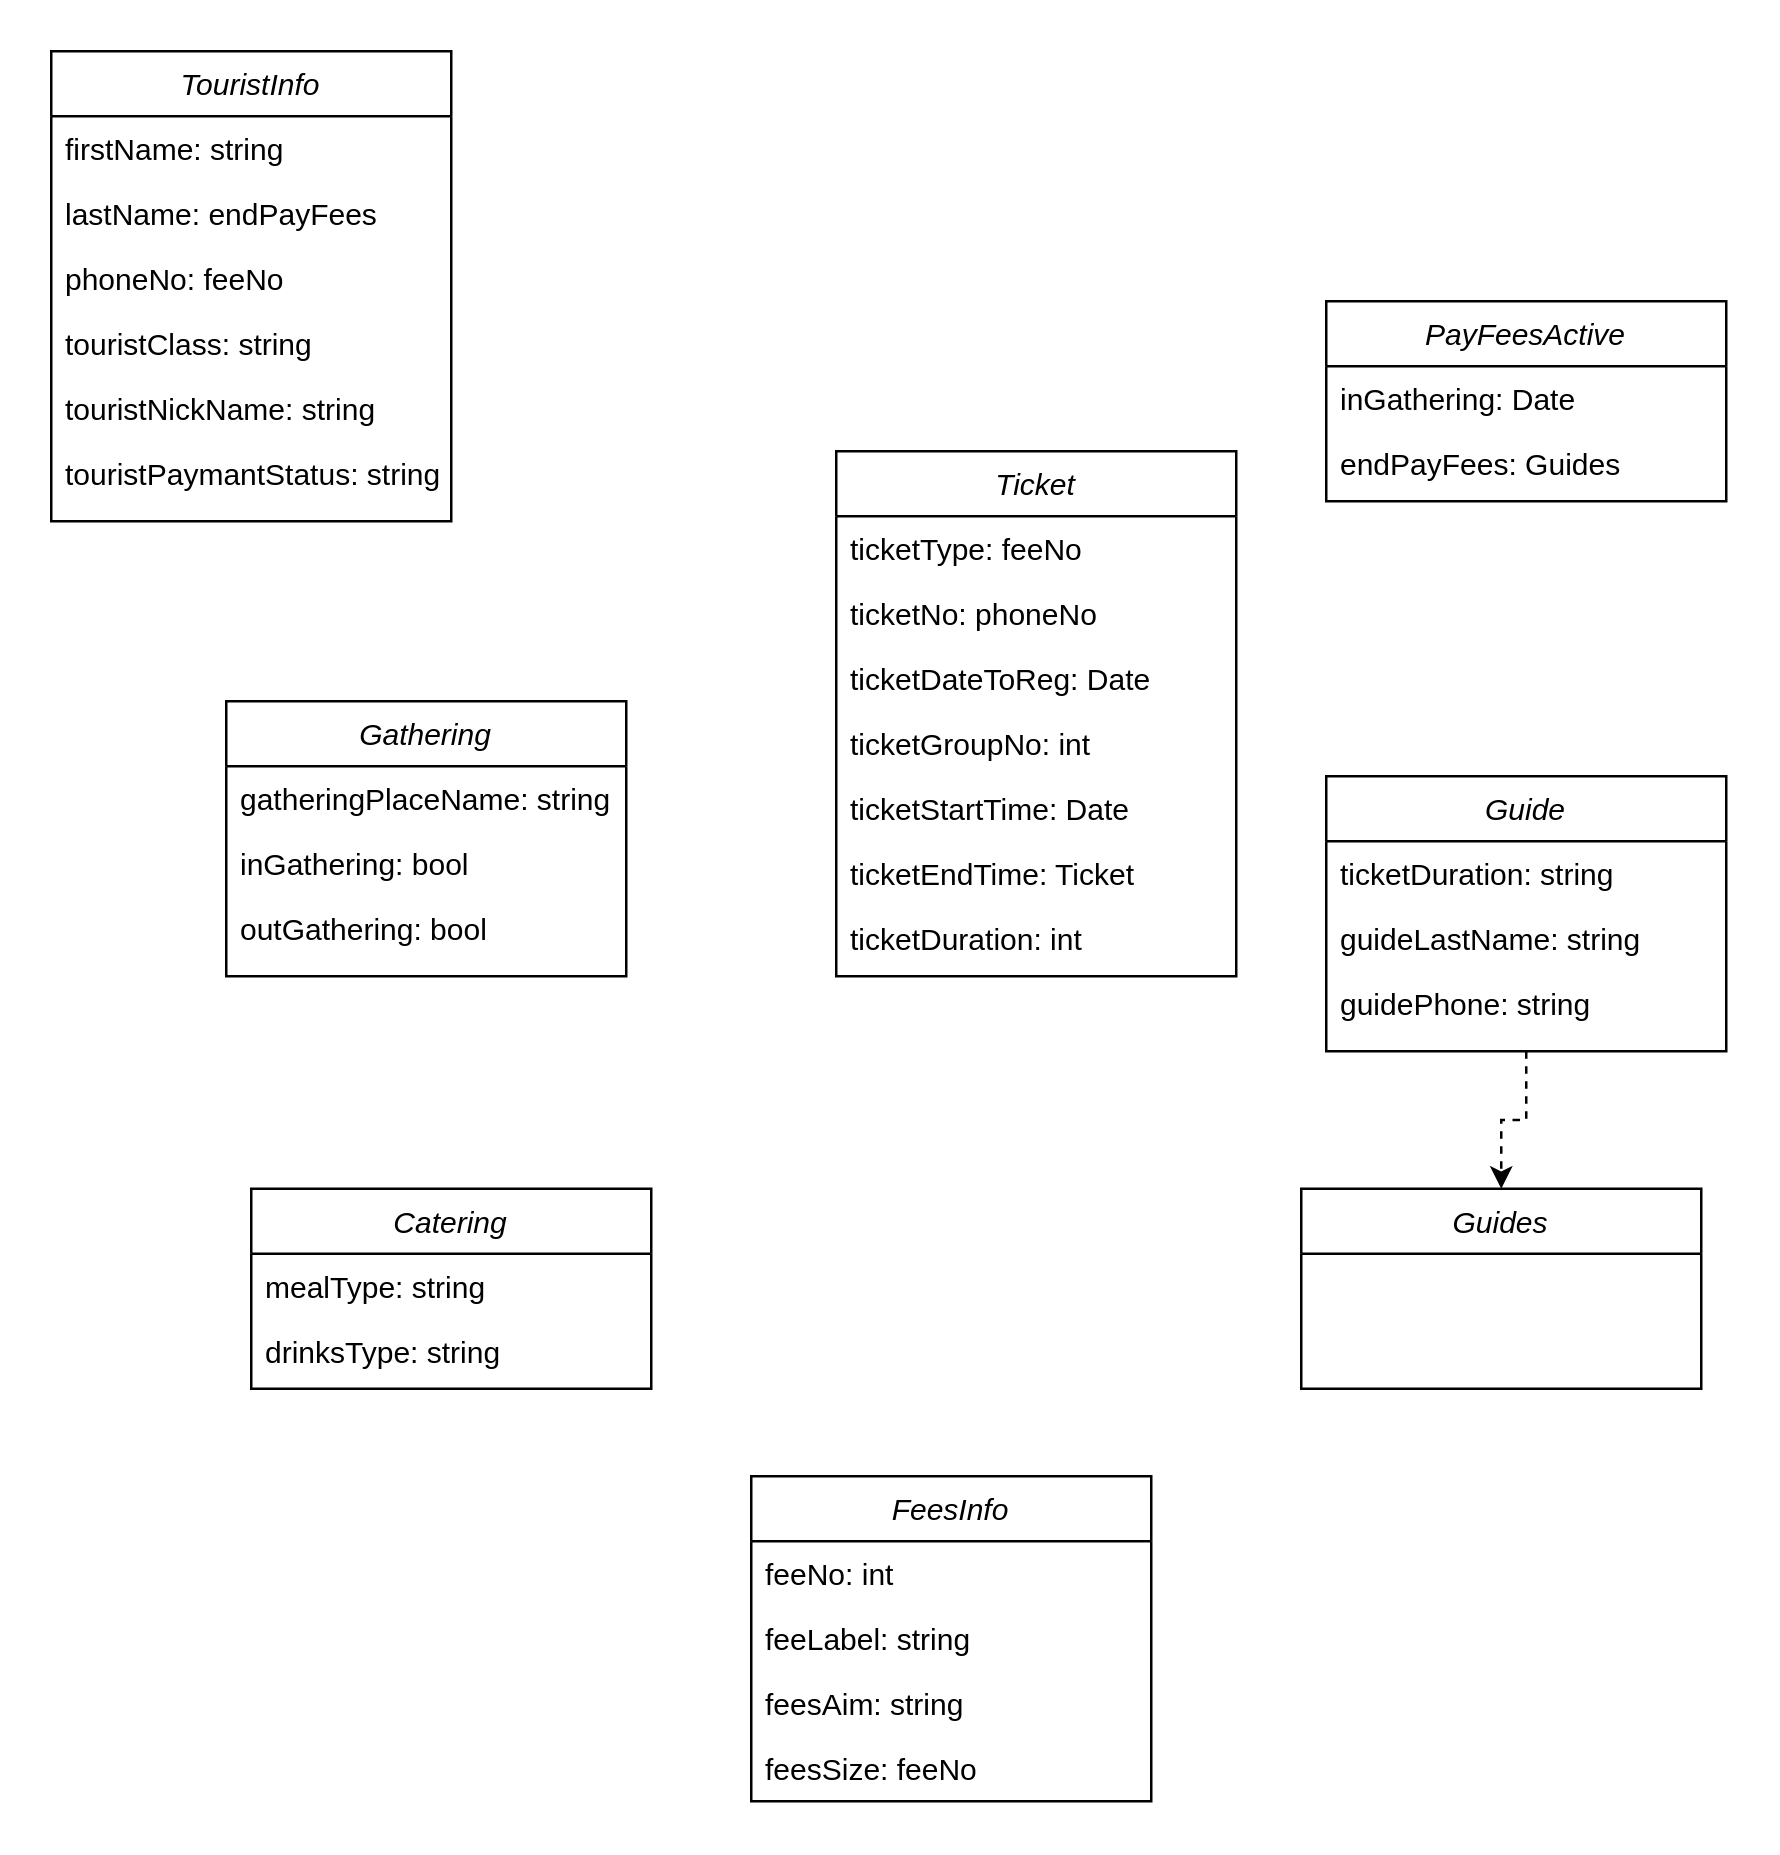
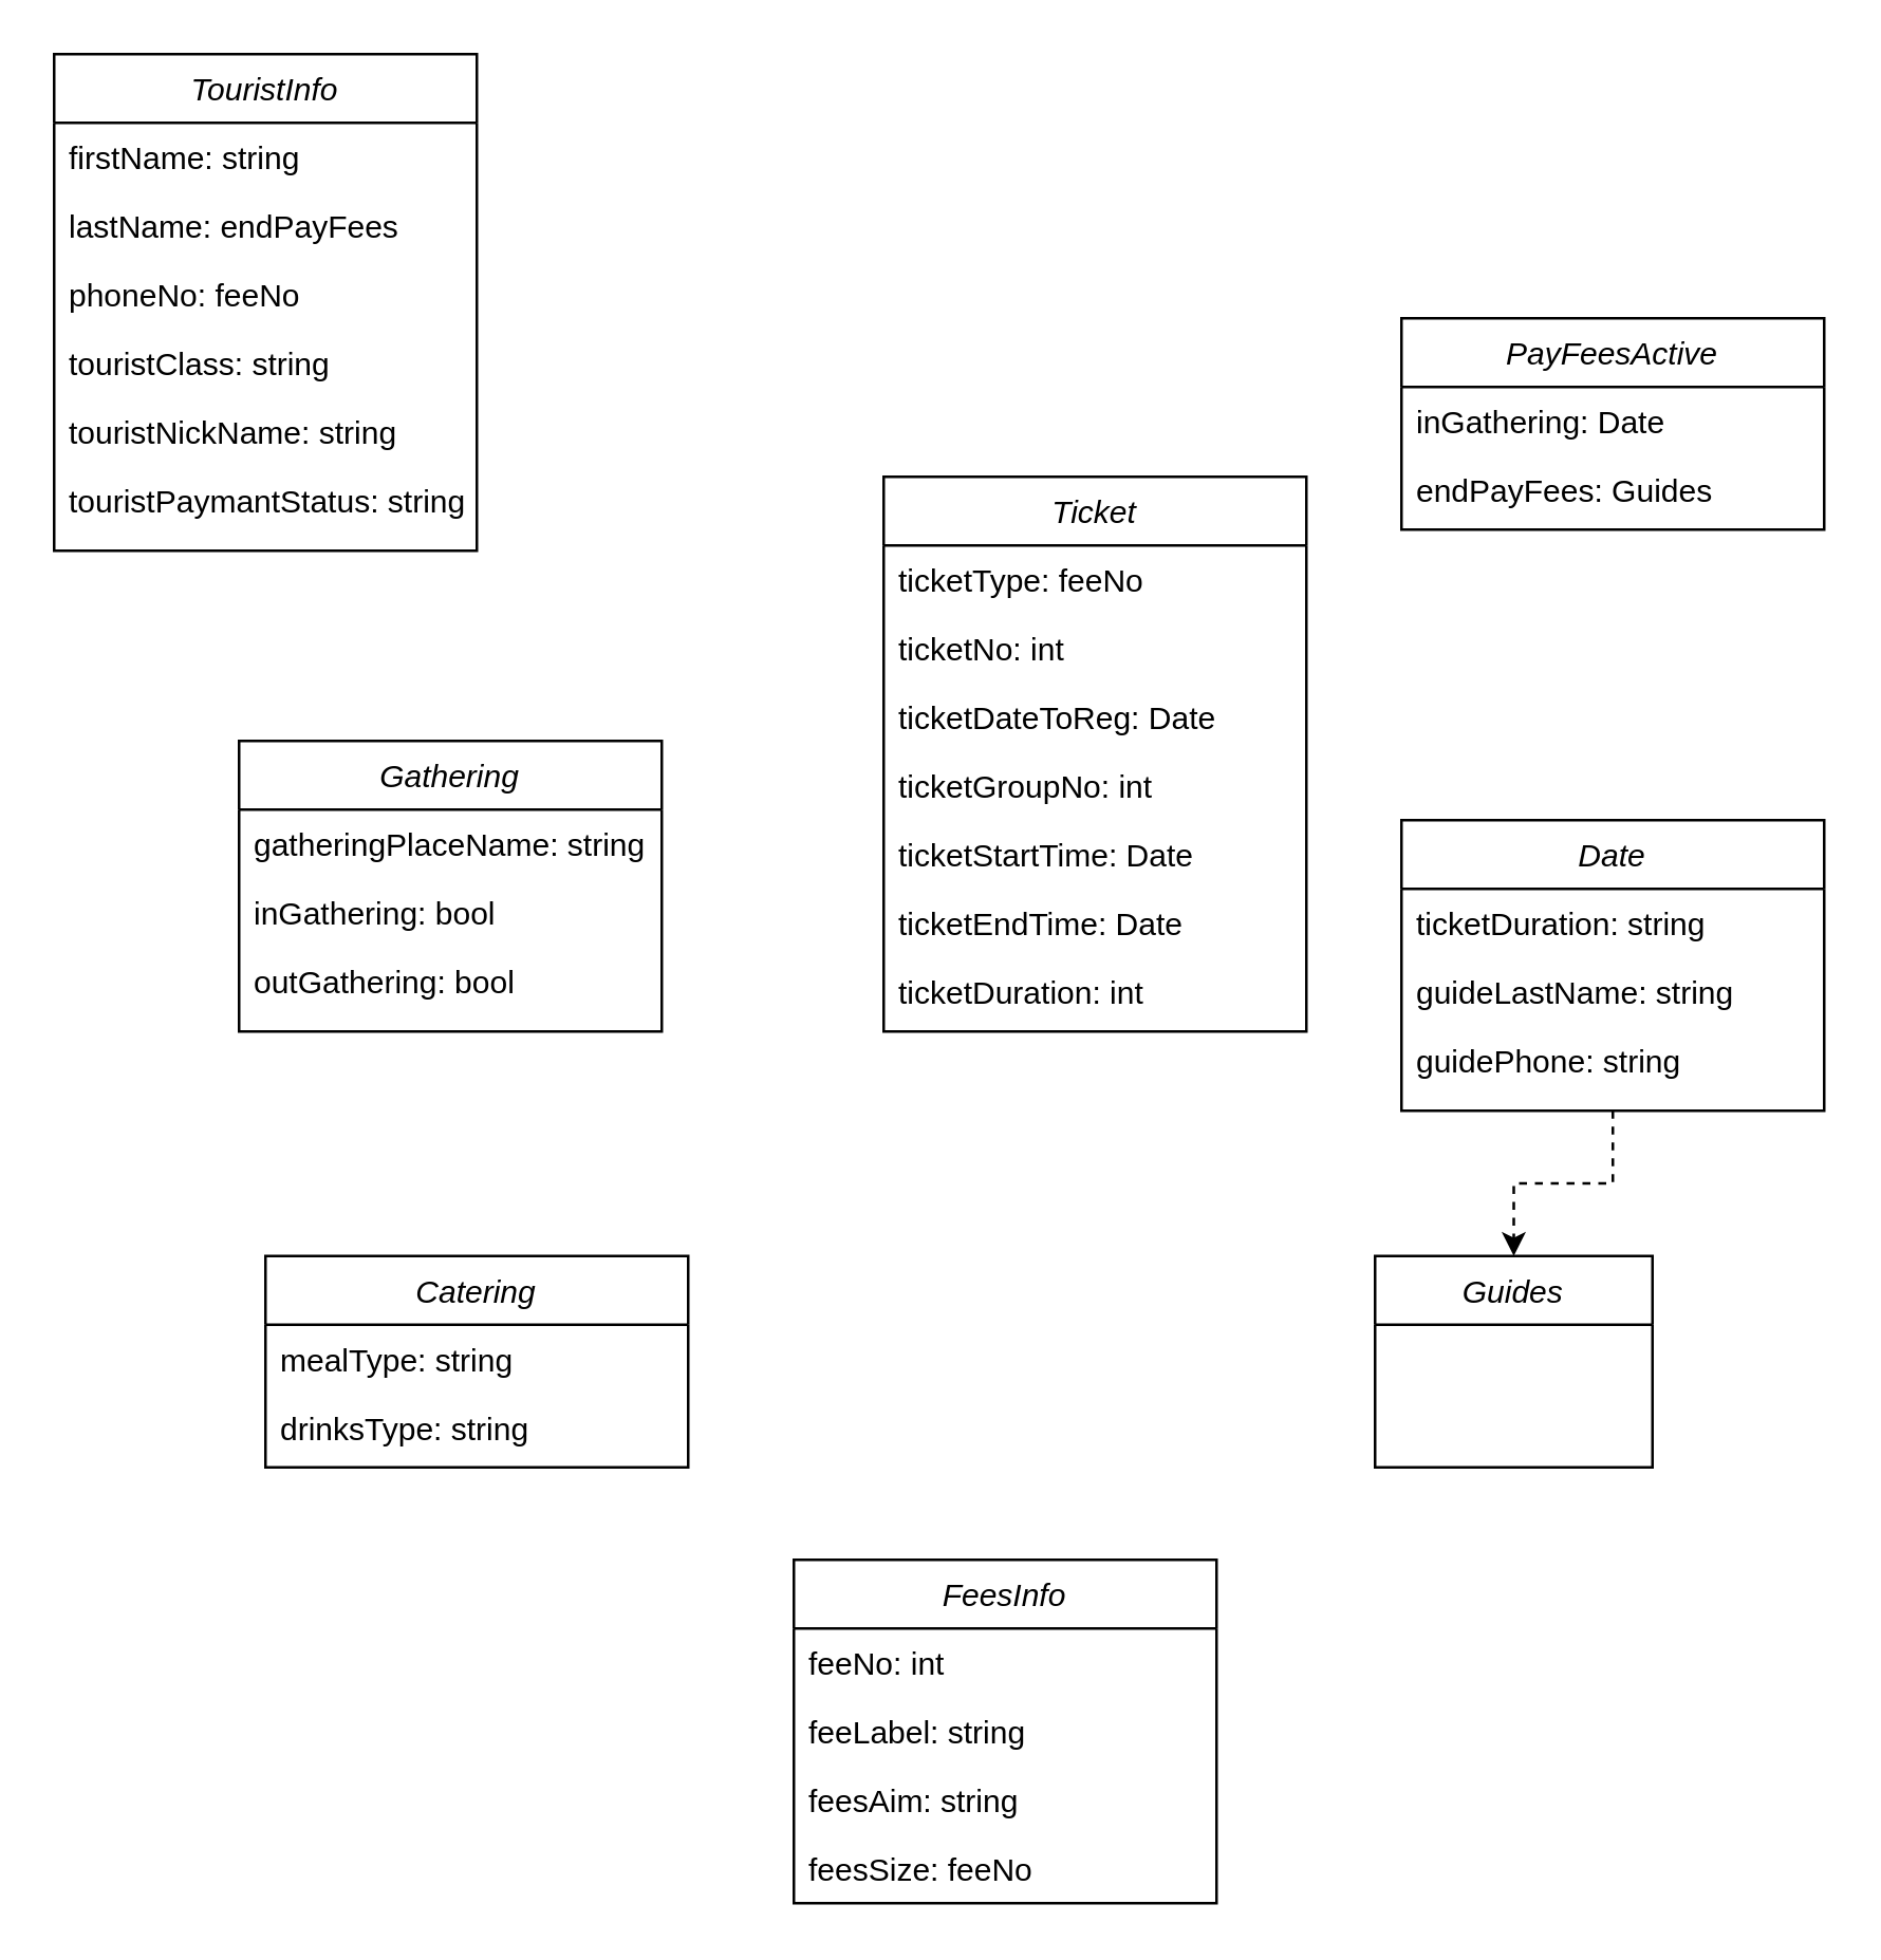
- <mxCell id="14" value="ticketNo: phoneNo" style="text;align=left;verticalAlign=top;spacingLeft=4;spacingRight=4;overflow=hidden;rotatable=0;points=[[0,0.5],[1,0.5]];portConstraint=eastwest;rounded=0;shadow=0;html=0;" vertex="1" parent="12"><mxGeometry y="52" width="160" height="26" as="geometry" /></mxCell>
+ <mxCell id="14" value="ticketNo: int" style="text;align=left;verticalAlign=top;spacingLeft=4;spacingRight=4;overflow=hidden;rotatable=0;points=[[0,0.5],[1,0.5]];portConstraint=eastwest;rounded=0;shadow=0;html=0;" vertex="1" parent="12"><mxGeometry y="52" width="160" height="26" as="geometry" /></mxCell>
- <mxCell id="24" value="Guide" style="swimlane;fontStyle=2;align=center;verticalAlign=top;childLayout=stackLayout;horizontal=1;startSize=26;horizontalStack=0;resizeParent=1;resizeLast=0;collapsible=1;marginBottom=0;rounded=0;shadow=0;strokeWidth=1;" vertex="1" parent="1"><mxGeometry x="530" y="310" width="160" height="110" as="geometry"><mxRectangle x="230" y="140" width="160" height="26" as="alternateBounds" /></mxGeometry></mxCell>
+ <mxCell id="24" value="Date" style="swimlane;fontStyle=2;align=center;verticalAlign=top;childLayout=stackLayout;horizontal=1;startSize=26;horizontalStack=0;resizeParent=1;resizeLast=0;collapsible=1;marginBottom=0;rounded=0;shadow=0;strokeWidth=1;" vertex="1" parent="1"><mxGeometry x="530" y="310" width="160" height="110" as="geometry"><mxRectangle x="230" y="140" width="160" height="26" as="alternateBounds" /></mxGeometry></mxCell>
- <mxCell id="18" value="ticketEndTime: Ticket" style="text;align=left;verticalAlign=top;spacingLeft=4;spacingRight=4;overflow=hidden;rotatable=0;points=[[0,0.5],[1,0.5]];portConstraint=eastwest;rounded=0;shadow=0;html=0;" vertex="1" parent="12"><mxGeometry y="156" width="160" height="26" as="geometry" /></mxCell>
+ <mxCell id="18" value="ticketEndTime: Date" style="text;align=left;verticalAlign=top;spacingLeft=4;spacingRight=4;overflow=hidden;rotatable=0;points=[[0,0.5],[1,0.5]];portConstraint=eastwest;rounded=0;shadow=0;html=0;" vertex="1" parent="12"><mxGeometry y="156" width="160" height="26" as="geometry" /></mxCell>
- <mxCell id="28" value="Guides" style="swimlane;fontStyle=2;align=center;verticalAlign=top;childLayout=stackLayout;horizontal=1;startSize=26;horizontalStack=0;resizeParent=1;resizeLast=0;collapsible=1;marginBottom=0;rounded=0;shadow=0;strokeWidth=1;" vertex="1" parent="1"><mxGeometry x="520" y="475" width="160" height="80" as="geometry"><mxRectangle x="230" y="140" width="160" height="26" as="alternateBounds" /></mxGeometry></mxCell>
+ <mxCell id="28" value="Guides" style="swimlane;fontStyle=2;align=center;verticalAlign=top;childLayout=stackLayout;horizontal=1;startSize=26;horizontalStack=0;resizeParent=1;resizeLast=0;collapsible=1;marginBottom=0;rounded=0;shadow=0;strokeWidth=1;" vertex="1" parent="1"><mxGeometry x="520" y="475" width="105" height="80" as="geometry"><mxRectangle x="230" y="140" width="160" height="26" as="alternateBounds" /></mxGeometry></mxCell>
